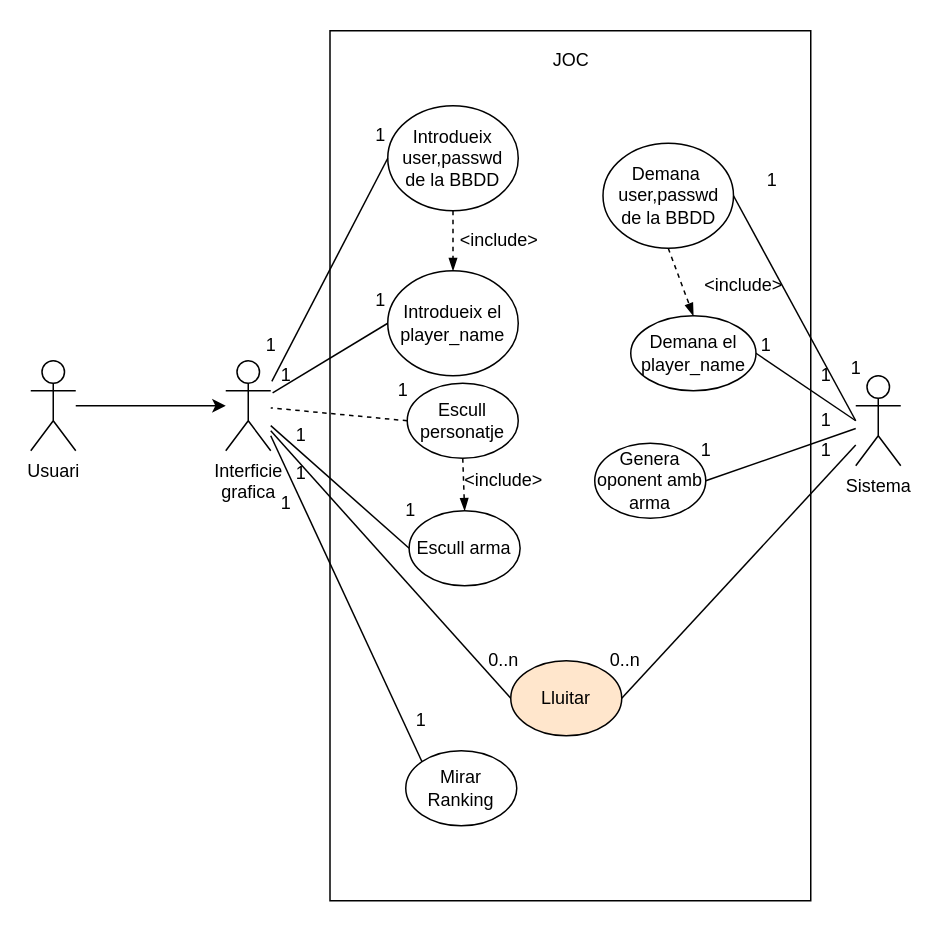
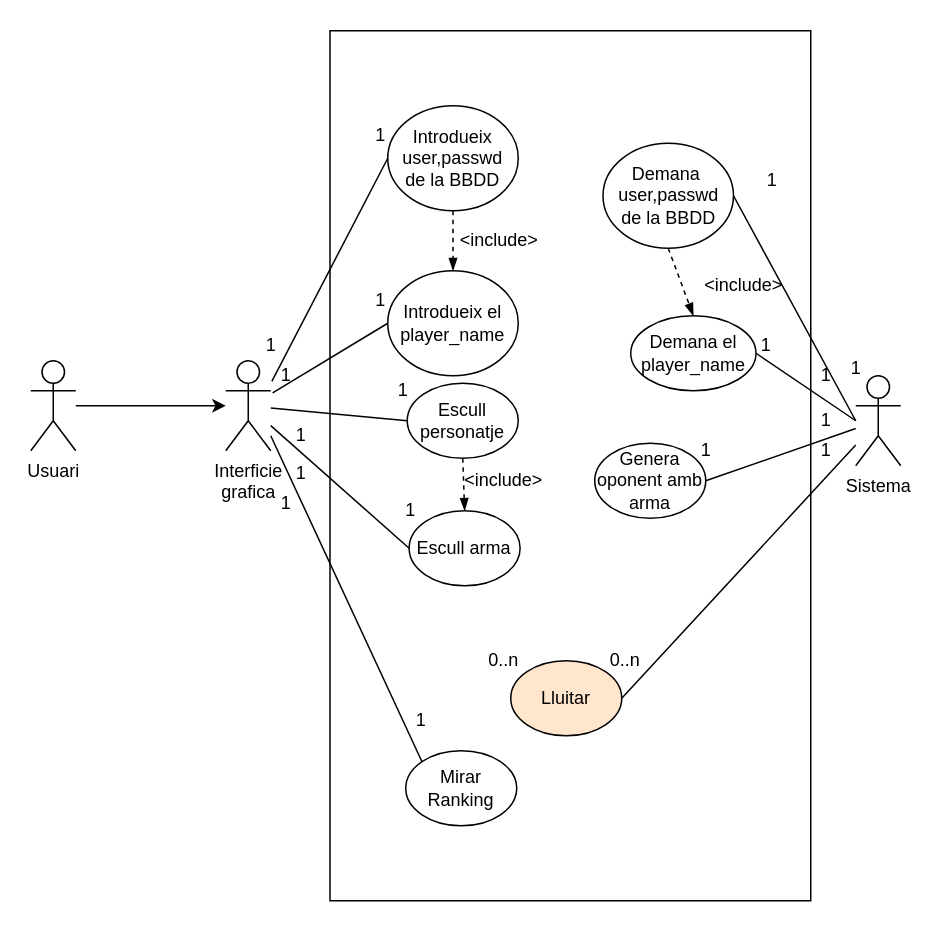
- <mxCell id="27" value="JOC" style="text;html=1;align=center;verticalAlign=middle;resizable=0;points=[];autosize=1;strokeColor=none;" parent="1" vertex="1"><mxGeometry x="359.75" y="30" width="40" height="20" as="geometry" /></mxCell>
- <mxCell id="6" style="rounded=0;orthogonalLoop=1;jettySize=auto;html=1;exitX=0;exitY=0.5;exitDx=0;exitDy=0;endArrow=none;endFill=0;dashed=1;" parent="1" source="8" edge="1" target="3"><mxGeometry relative="1" as="geometry"><mxPoint x="190" y="270" as="targetPoint" /></mxGeometry></mxCell>
+ <mxCell id="6" style="rounded=0;orthogonalLoop=1;jettySize=auto;html=1;exitX=0;exitY=0.5;exitDx=0;exitDy=0;endArrow=none;endFill=0;" parent="1" source="8" edge="1" target="3"><mxGeometry relative="1" as="geometry"><mxPoint x="190" y="270" as="targetPoint" /></mxGeometry></mxCell>
- <mxCell id="13" style="edgeStyle=none;rounded=0;orthogonalLoop=1;jettySize=auto;html=1;exitX=0;exitY=0.5;exitDx=0;exitDy=0;endArrow=none;endFill=0;" parent="1" source="15" target="3" edge="1"><mxGeometry relative="1" as="geometry" /></mxCell>
